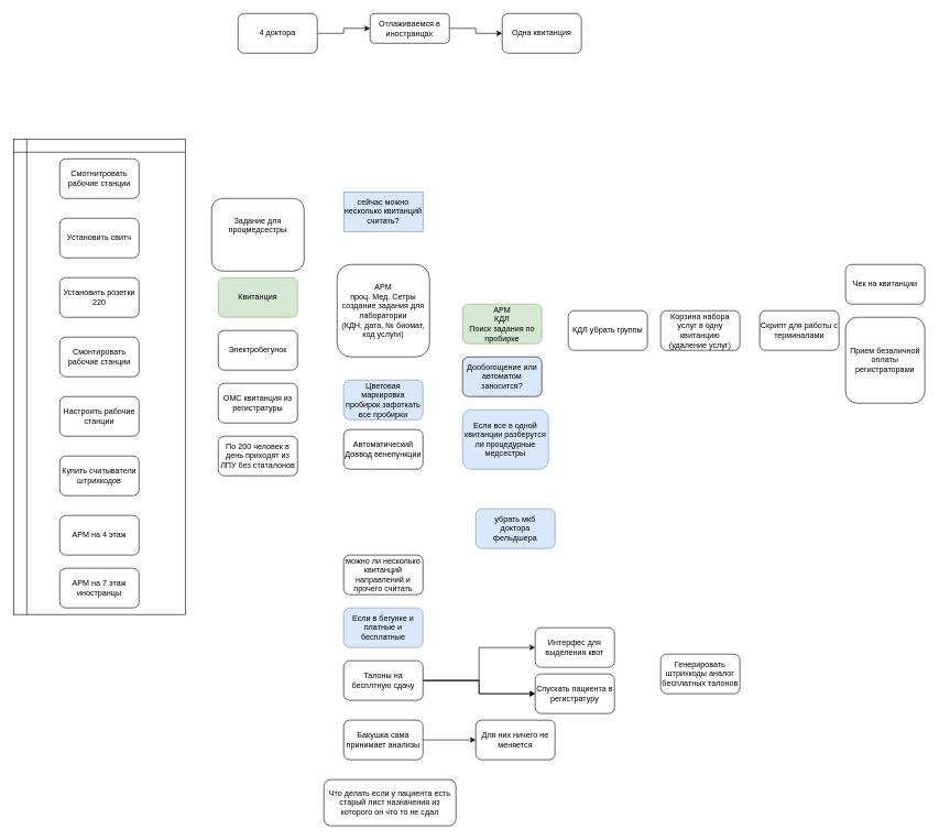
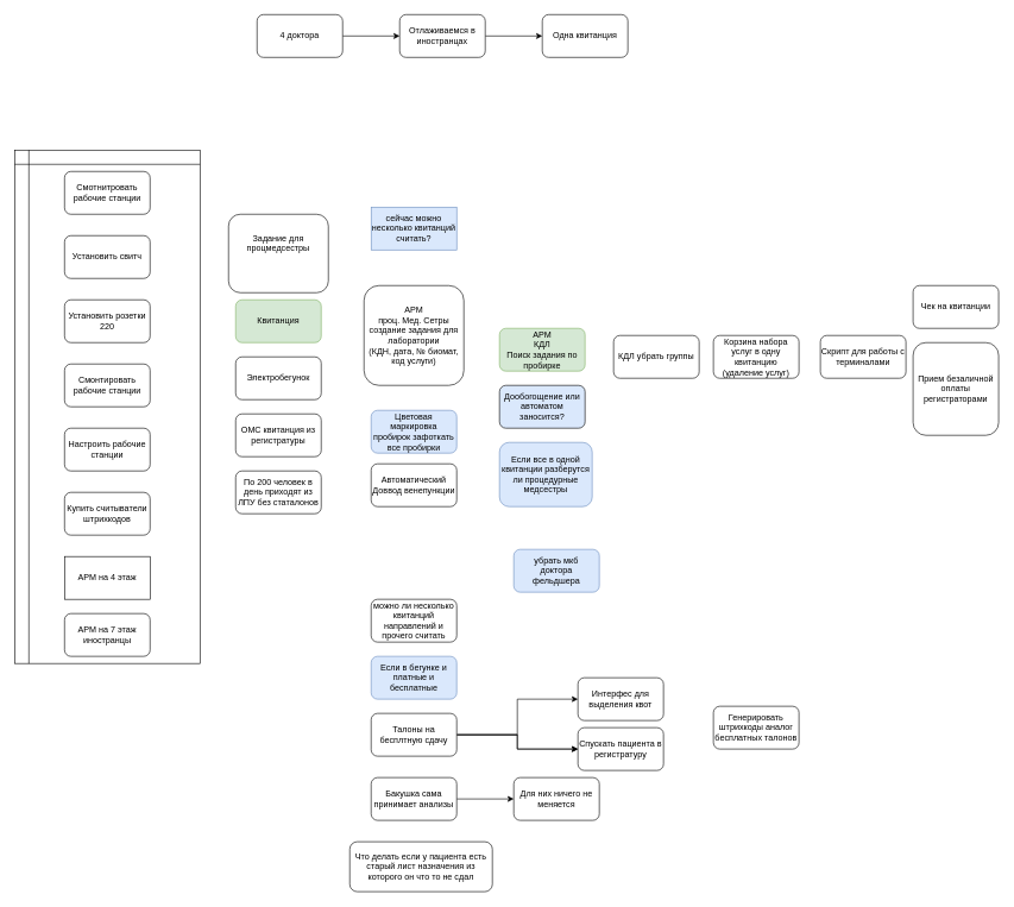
- <mxCell id="44" value="Отлаживаемся в иностранцах" style="rounded=1;whiteSpace=wrap;html=1;" vertex="1" parent="1"><mxGeometry x="560" y="20" width="120" height="45" as="geometry" /></mxCell>
+ <mxCell id="44" value="Отлаживаемся в иностранцах" style="rounded=1;whiteSpace=wrap;html=1;" vertex="1" parent="1"><mxGeometry x="560" y="20" width="120" height="60" as="geometry" /></mxCell>
- <mxCell id="28" value="АРМ на 4 этаж" style="rounded=1;whiteSpace=wrap;html=1;" vertex="1" parent="1"><mxGeometry x="90" y="780" width="120" height="60" as="geometry" /></mxCell>
+ <mxCell id="28" value="АРМ на 4 этаж" style="whiteSpace=wrap;html=1;rounded=0;" vertex="1" parent="1"><mxGeometry x="90" y="780" width="120" height="60" as="geometry" /></mxCell>
